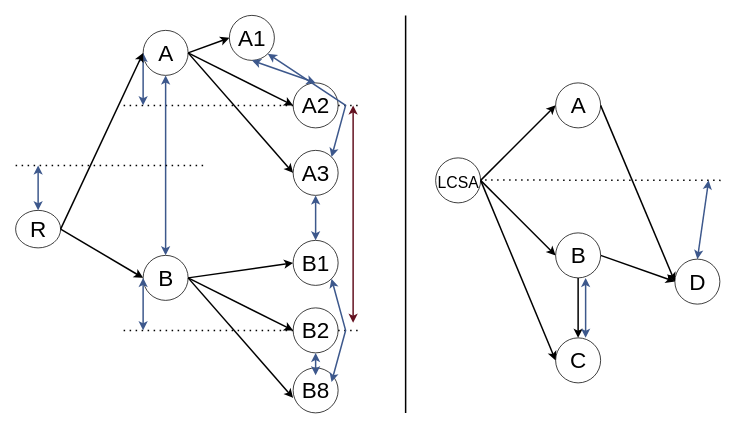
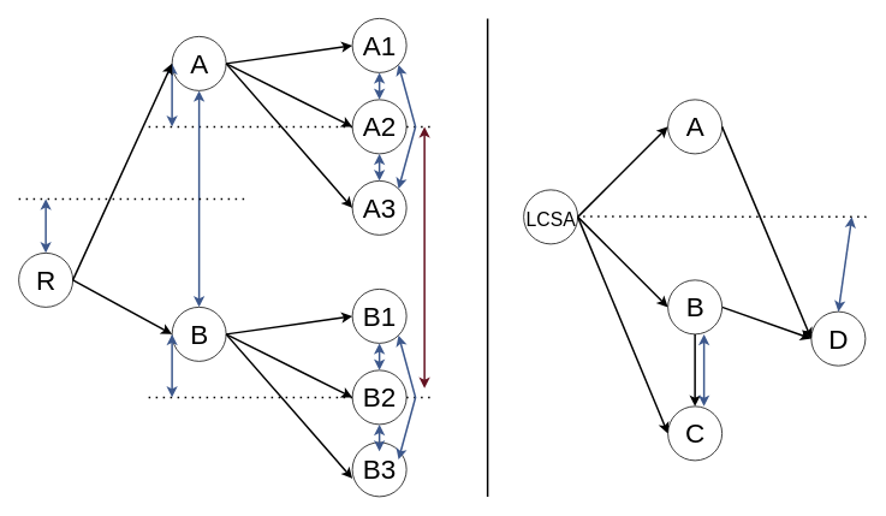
- <mxCell id="4" value="A1" style="ellipse;aspect=fixed;fillColor=default;verticalAlign=middle;horizontal=1;align=center;labelPosition=center;verticalLabelPosition=middle;html=1;fontSize=30;spacing=0;spacingTop=0;" parent="1" vertex="1"><mxGeometry x="305" y="20" width="60" height="60" as="geometry" /></mxCell>
+ <mxCell id="4" value="A1" style="ellipse;aspect=fixed;fillColor=default;verticalAlign=middle;horizontal=1;align=center;labelPosition=center;verticalLabelPosition=middle;html=1;fontSize=30;spacing=0;spacingTop=0;" parent="1" vertex="1"><mxGeometry x="390" y="20" width="60" height="60" as="geometry" /></mxCell>
- <mxCell id="13" value="" style="endArrow=classic;startArrow=classic;rounded=0;strokeWidth=2;fontSize=30;fillColor=#ffe6cc;strokeColor=#3D588C;html=1;verticalAlign=middle;align=center;spacing=0;spacingTop=0;" parent="1" source="6" target="17" edge="1"><mxGeometry width="50" height="50" relative="1" as="geometry"><mxPoint x="430" y="120" as="sourcePoint" /><mxPoint x="430" y="90" as="targetPoint" /></mxGeometry></mxCell>
+ <mxCell id="13" value="" style="endArrow=classic;startArrow=classic;rounded=0;strokeWidth=2;fontSize=30;entryX=0.5;entryY=1;entryDx=0;entryDy=0;fillColor=#ffe6cc;strokeColor=#3D588C;html=1;verticalAlign=middle;align=center;spacing=0;spacingTop=0;" parent="1" source="6" target="5" edge="1"><mxGeometry width="50" height="50" relative="1" as="geometry"><mxPoint x="430" y="120" as="sourcePoint" /><mxPoint x="430" y="90" as="targetPoint" /></mxGeometry></mxCell>
- <mxCell id="29" value="R" style="ellipse;aspect=fixed;fillColor=default;verticalAlign=middle;horizontal=1;align=center;labelPosition=center;verticalLabelPosition=middle;html=1;fontSize=30;spacing=0;spacingTop=0;" parent="1" vertex="1"><mxGeometry x="20" y="280" width="60" height="50" as="geometry" /></mxCell>
+ <mxCell id="29" value="R" style="ellipse;aspect=fixed;fillColor=default;verticalAlign=middle;horizontal=1;align=center;labelPosition=center;verticalLabelPosition=middle;html=1;fontSize=30;spacing=0;spacingTop=0;" parent="1" vertex="1"><mxGeometry x="20" y="280" width="60" height="60" as="geometry" /></mxCell>
+ <mxCell id="25" value="" style="endArrow=classic;startArrow=classic;rounded=0;strokeWidth=2;fontSize=30;entryX=0.5;entryY=1;entryDx=0;entryDy=0;fillColor=#ffe6cc;strokeColor=#3D588C;exitX=0.5;exitY=0;exitDx=0;exitDy=0;html=1;verticalAlign=middle;align=center;spacing=0;spacingTop=0;" parent="1" source="18" target="17" edge="1"><mxGeometry width="50" height="50" relative="1" as="geometry"><mxPoint x="200" y="450" as="sourcePoint" /><mxPoint x="200" y="380" as="targetPoint" /></mxGeometry></mxCell>
- <mxCell id="19" value="B8" style="ellipse;aspect=fixed;fillColor=default;verticalAlign=middle;horizontal=1;align=center;labelPosition=center;verticalLabelPosition=middle;html=1;fontSize=30;spacing=0;spacingTop=0;" parent="1" vertex="1"><mxGeometry x="390" y="490" width="60" height="60" as="geometry" /></mxCell>
+ <mxCell id="19" value="B3" style="ellipse;aspect=fixed;fillColor=default;verticalAlign=middle;horizontal=1;align=center;labelPosition=center;verticalLabelPosition=middle;html=1;fontSize=30;spacing=0;spacingTop=0;" parent="1" vertex="1"><mxGeometry x="390" y="490" width="60" height="60" as="geometry" /></mxCell>
